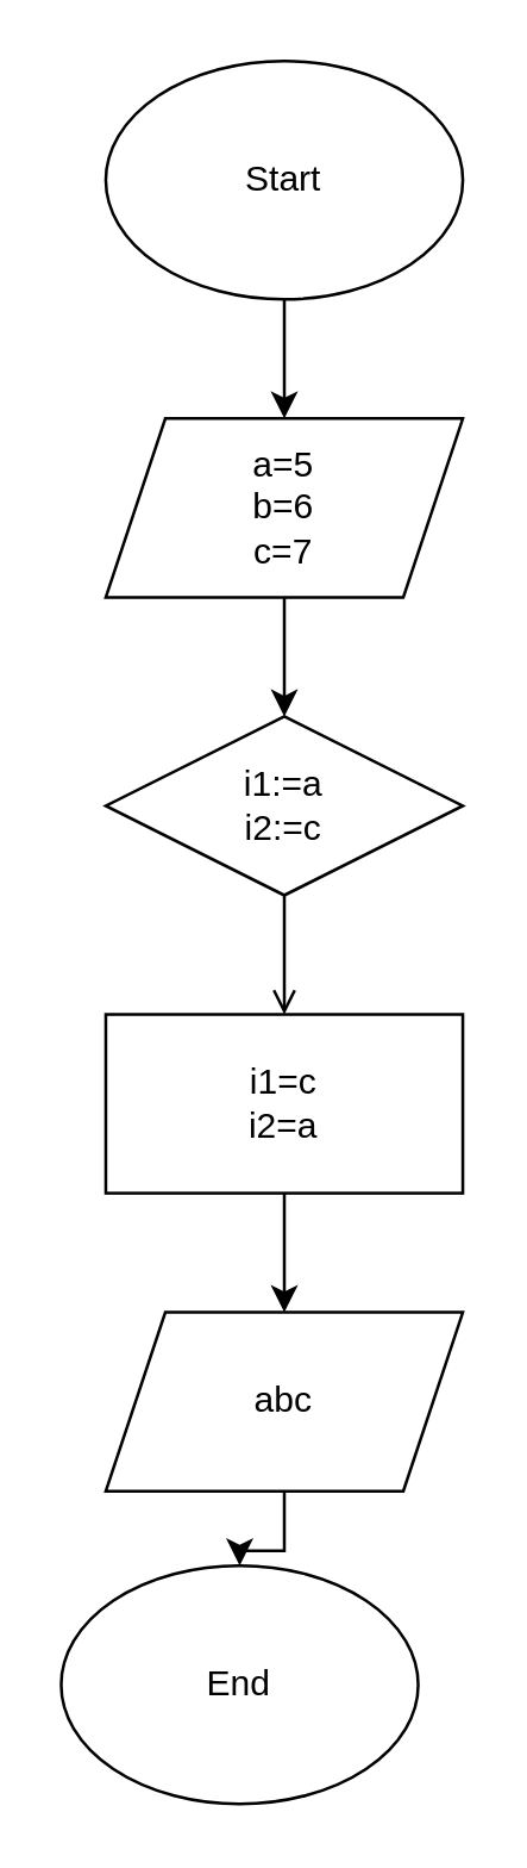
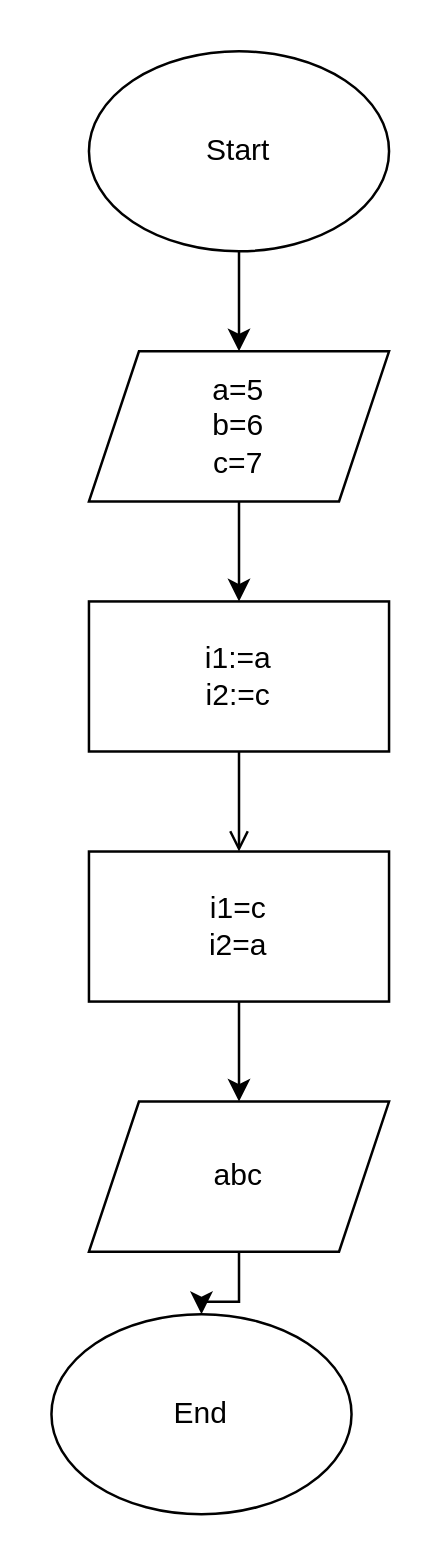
- <mxCell id="7" value="i1:=a&lt;br&gt;i2:=c" style="rhombus;whiteSpace=wrap;html=1;" vertex="1" parent="1"><mxGeometry x="35" y="240" width="120" height="60" as="geometry" /></mxCell>
+ <mxCell id="7" value="i1:=a&lt;br&gt;i2:=c" style="rounded=0;whiteSpace=wrap;html=1;" vertex="1" parent="1"><mxGeometry x="35" y="240" width="120" height="60" as="geometry" /></mxCell>
